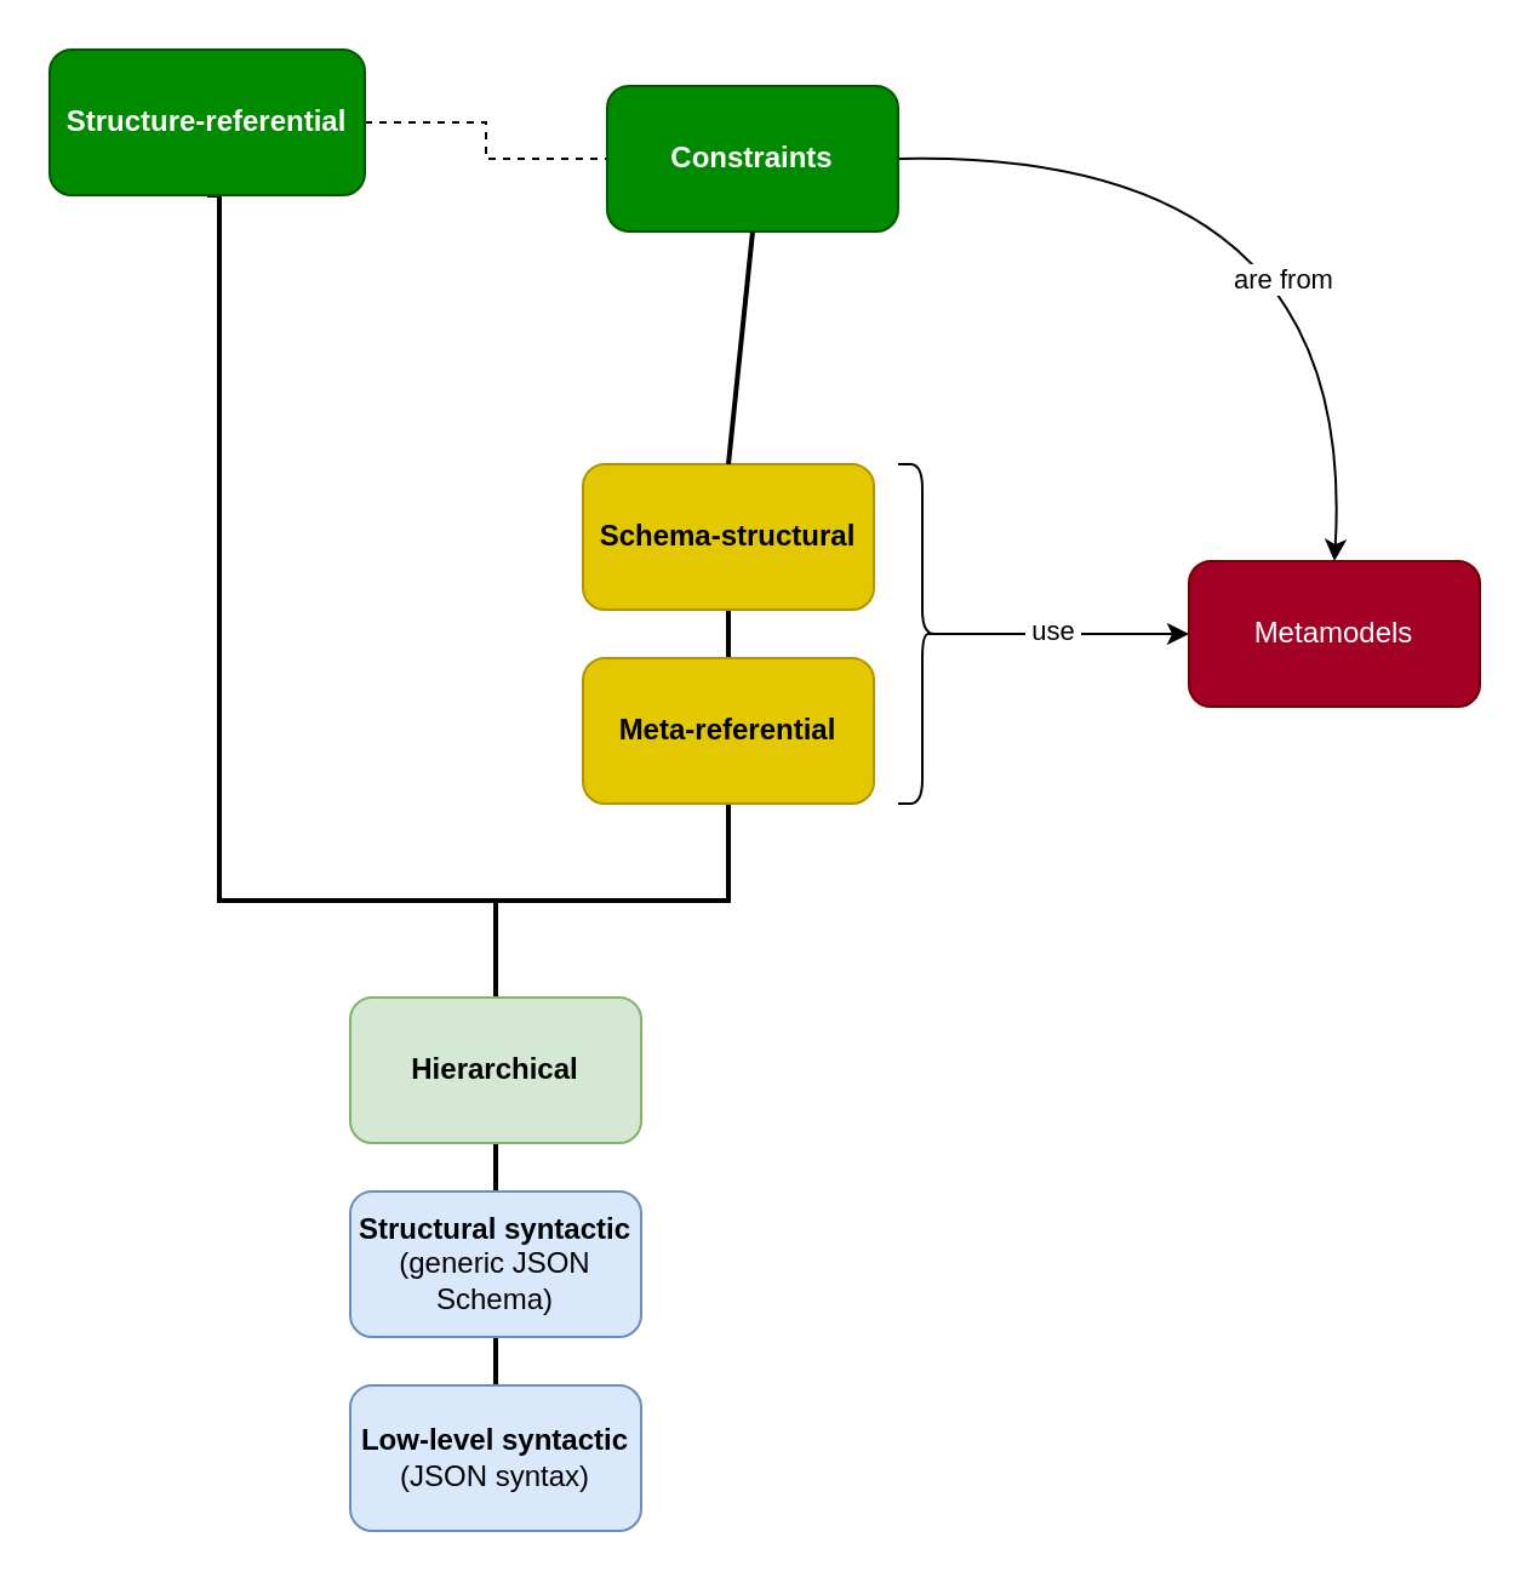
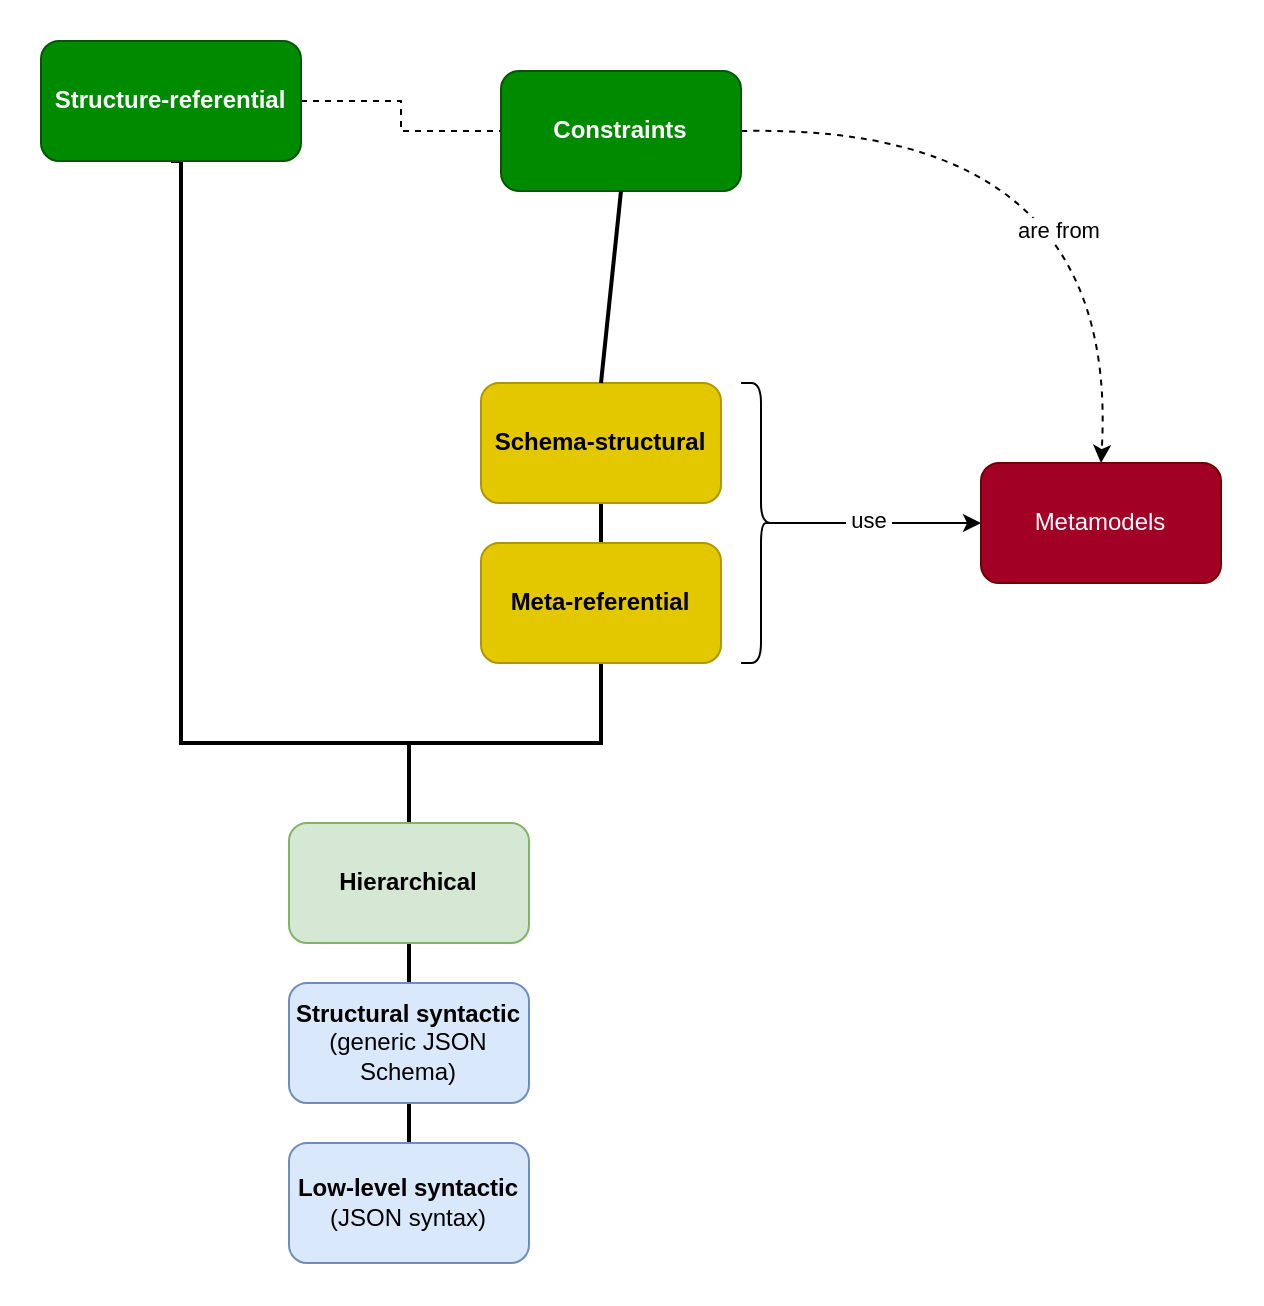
- <mxCell id="15" style="edgeStyle=none;html=1;exitX=1;exitY=0.5;exitDx=0;exitDy=0;entryX=0.5;entryY=0;entryDx=0;entryDy=0;curved=1;" edge="1" parent="1" source="20" target="17"><mxGeometry relative="1" as="geometry"><Array as="points"><mxPoint x="560" y="61" /></Array></mxGeometry></mxCell>
+ <mxCell id="15" style="edgeStyle=none;html=1;exitX=1;exitY=0.5;exitDx=0;exitDy=0;entryX=0.5;entryY=0;entryDx=0;entryDy=0;curved=1;dashed=1;" edge="1" parent="1" source="20" target="17"><mxGeometry relative="1" as="geometry"><Array as="points"><mxPoint x="560" y="61" /></Array></mxGeometry></mxCell>
